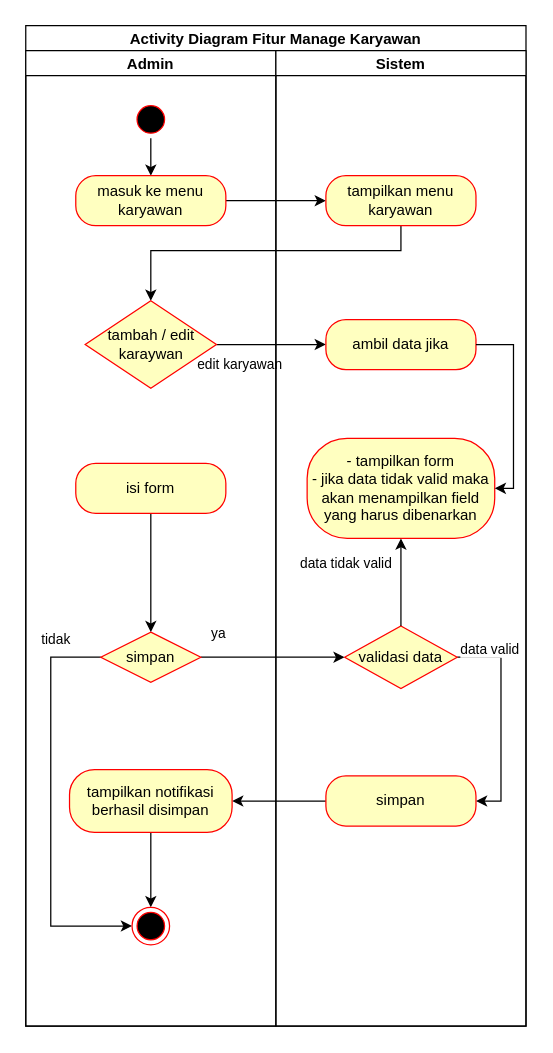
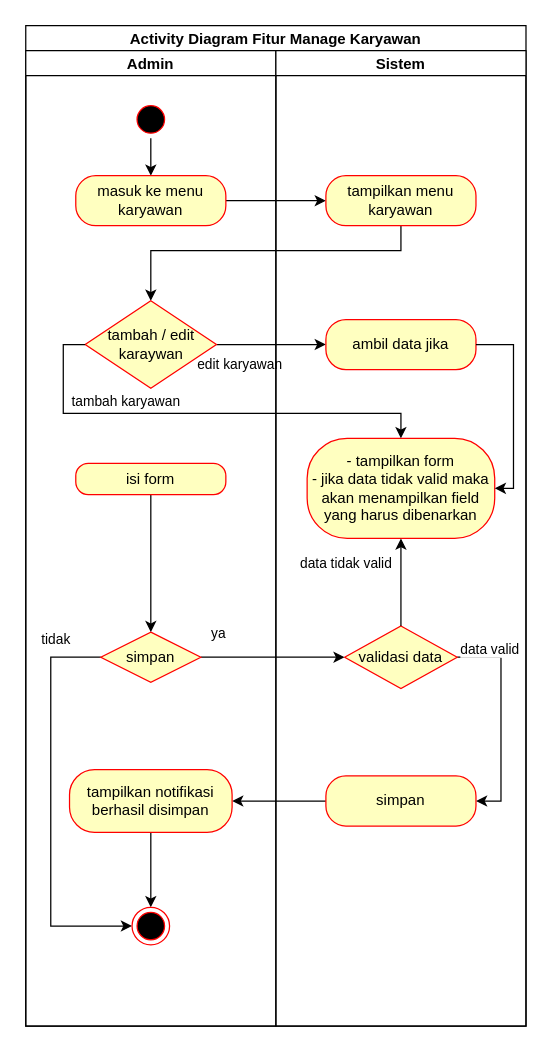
+ <mxCell id="34" value="" style="edgeStyle=orthogonalEdgeStyle;rounded=0;orthogonalLoop=1;jettySize=auto;html=1;entryX=0.5;entryY=0;entryDx=0;entryDy=0;exitX=0;exitY=0.5;exitDx=0;exitDy=0;" parent="2" source="14" target="26" edge="1"><mxGeometry relative="1" as="geometry"><Array as="points"><mxPoint x="30" y="255" /><mxPoint x="30" y="310" /><mxPoint x="300" y="310" /></Array></mxGeometry></mxCell>
+ <mxCell id="35" value="tambah karyawan" style="edgeLabel;html=1;align=center;verticalAlign=middle;resizable=0;points=[];" parent="34" vertex="1" connectable="0"><mxGeometry x="-0.466" y="3" relative="1" as="geometry"><mxPoint x="25" y="-7" as="offset" /></mxGeometry></mxCell>
- <mxCell id="16" value="isi form" style="rounded=1;whiteSpace=wrap;html=1;arcSize=40;fontColor=#000000;fillColor=#ffffc0;strokeColor=#ff0000;" parent="10" vertex="1"><mxGeometry x="40" y="330" width="120" height="40" as="geometry" /></mxCell>
+ <mxCell id="16" value="isi form" style="rounded=1;whiteSpace=wrap;html=1;arcSize=40;fontColor=#000000;fillColor=#ffffc0;strokeColor=#ff0000;" parent="10" vertex="1"><mxGeometry x="40" y="330" width="120" height="25" as="geometry" /></mxCell>
